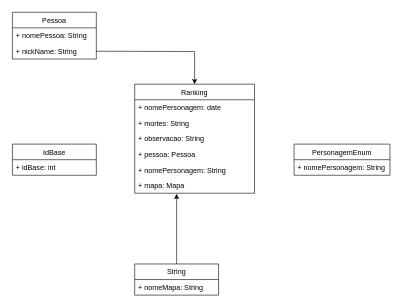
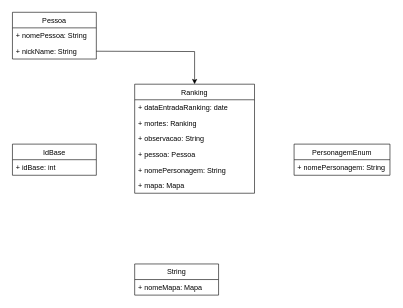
- <mxCell id="11" value="+ nomePersonagem: date" style="text;strokeColor=none;fillColor=none;align=left;verticalAlign=top;spacingLeft=4;spacingRight=4;overflow=hidden;rotatable=0;points=[[0,0.5],[1,0.5]];portConstraint=eastwest;" vertex="1" parent="10"><mxGeometry y="26" width="200" height="26" as="geometry" /></mxCell>
+ <mxCell id="11" value="+ dataEntradaRanking: date" style="text;strokeColor=none;fillColor=none;align=left;verticalAlign=top;spacingLeft=4;spacingRight=4;overflow=hidden;rotatable=0;points=[[0,0.5],[1,0.5]];portConstraint=eastwest;" vertex="1" parent="10"><mxGeometry y="26" width="200" height="26" as="geometry" /></mxCell>
- <mxCell id="12" value="+ mortes: String" style="text;strokeColor=none;fillColor=none;align=left;verticalAlign=top;spacingLeft=4;spacingRight=4;overflow=hidden;rotatable=0;points=[[0,0.5],[1,0.5]];portConstraint=eastwest;" vertex="1" parent="10"><mxGeometry y="52" width="200" height="26" as="geometry" /></mxCell>
+ <mxCell id="12" value="+ mortes: Ranking" style="text;strokeColor=none;fillColor=none;align=left;verticalAlign=top;spacingLeft=4;spacingRight=4;overflow=hidden;rotatable=0;points=[[0,0.5],[1,0.5]];portConstraint=eastwest;" vertex="1" parent="10"><mxGeometry y="52" width="200" height="26" as="geometry" /></mxCell>
- <mxCell id="7" style="edgeStyle=orthogonalEdgeStyle;rounded=0;orthogonalLoop=1;jettySize=auto;html=1;entryX=0.35;entryY=1.038;entryDx=0;entryDy=0;entryPerimeter=0;" edge="1" parent="1" source="8" target="16"><mxGeometry relative="1" as="geometry" /></mxCell>
- <mxCell id="9" value="+ nomeMapa: String" style="text;strokeColor=none;fillColor=none;align=left;verticalAlign=top;spacingLeft=4;spacingRight=4;overflow=hidden;rotatable=0;points=[[0,0.5],[1,0.5]];portConstraint=eastwest;" vertex="1" parent="8"><mxGeometry y="26" width="140" height="26" as="geometry" /></mxCell>
+ <mxCell id="9" value="+ nomeMapa: Mapa" style="text;strokeColor=none;fillColor=none;align=left;verticalAlign=top;spacingLeft=4;spacingRight=4;overflow=hidden;rotatable=0;points=[[0,0.5],[1,0.5]];portConstraint=eastwest;" vertex="1" parent="8"><mxGeometry y="26" width="140" height="26" as="geometry" /></mxCell>
